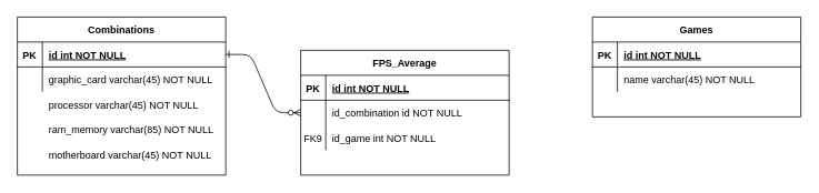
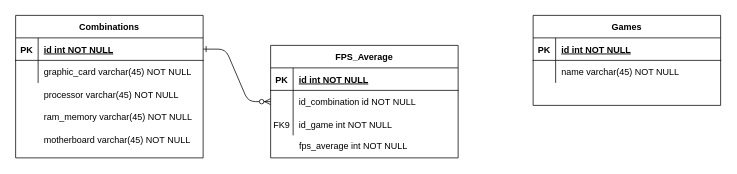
- <mxCell id="24" value="ram_memory varchar(85) NOT NULL" style="shape=partialRectangle;overflow=hidden;connectable=0;fillColor=none;top=0;left=0;bottom=0;right=0;align=left;spacingLeft=6;" parent="22" vertex="1"><mxGeometry x="30" width="220" height="30" as="geometry" /></mxCell>
+ <mxCell id="24" value="ram_memory varchar(45) NOT NULL" style="shape=partialRectangle;overflow=hidden;connectable=0;fillColor=none;top=0;left=0;bottom=0;right=0;align=left;spacingLeft=6;" parent="22" vertex="1"><mxGeometry x="30" width="220" height="30" as="geometry" /></mxCell>
+ <mxCell id="39" value="&lt;span style=&quot;text-align: left&quot;&gt;fps_average int NOT NULL&lt;/span&gt;" style="text;html=1;align=center;verticalAlign=middle;resizable=0;points=[];autosize=1;" parent="29" vertex="1"><mxGeometry x="30" y="125" width="160" height="20" as="geometry" /></mxCell>
